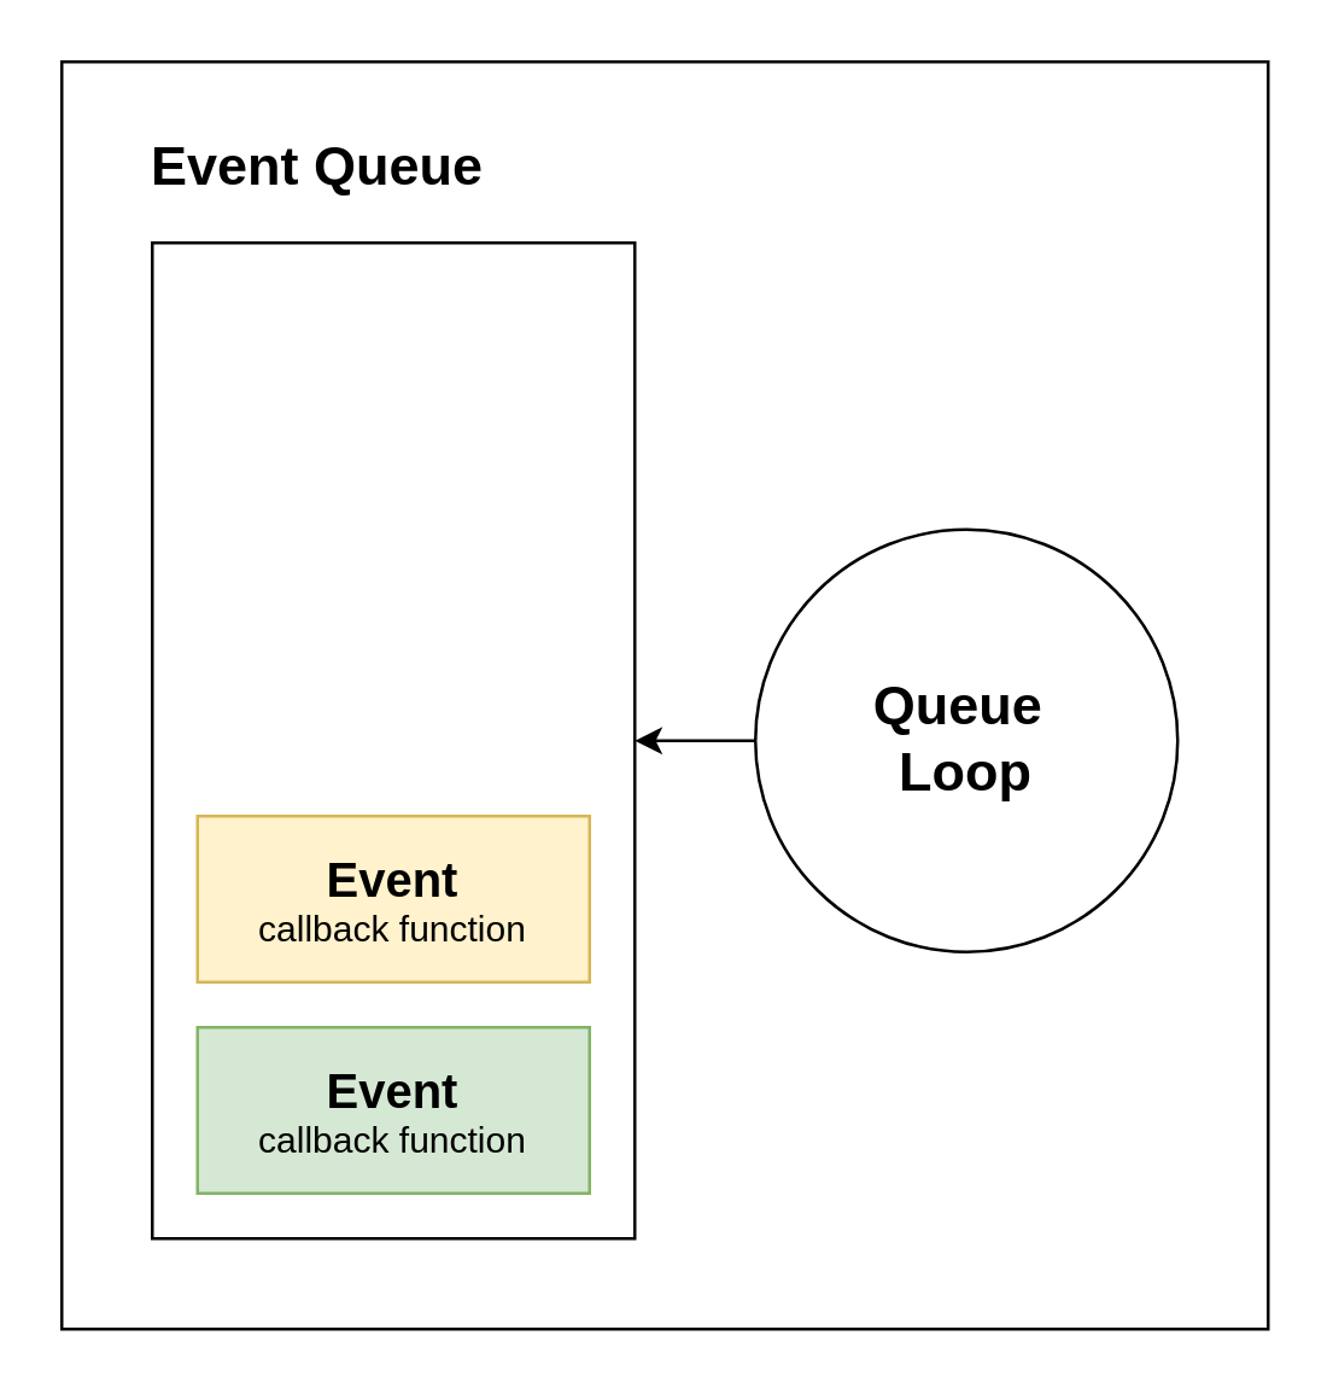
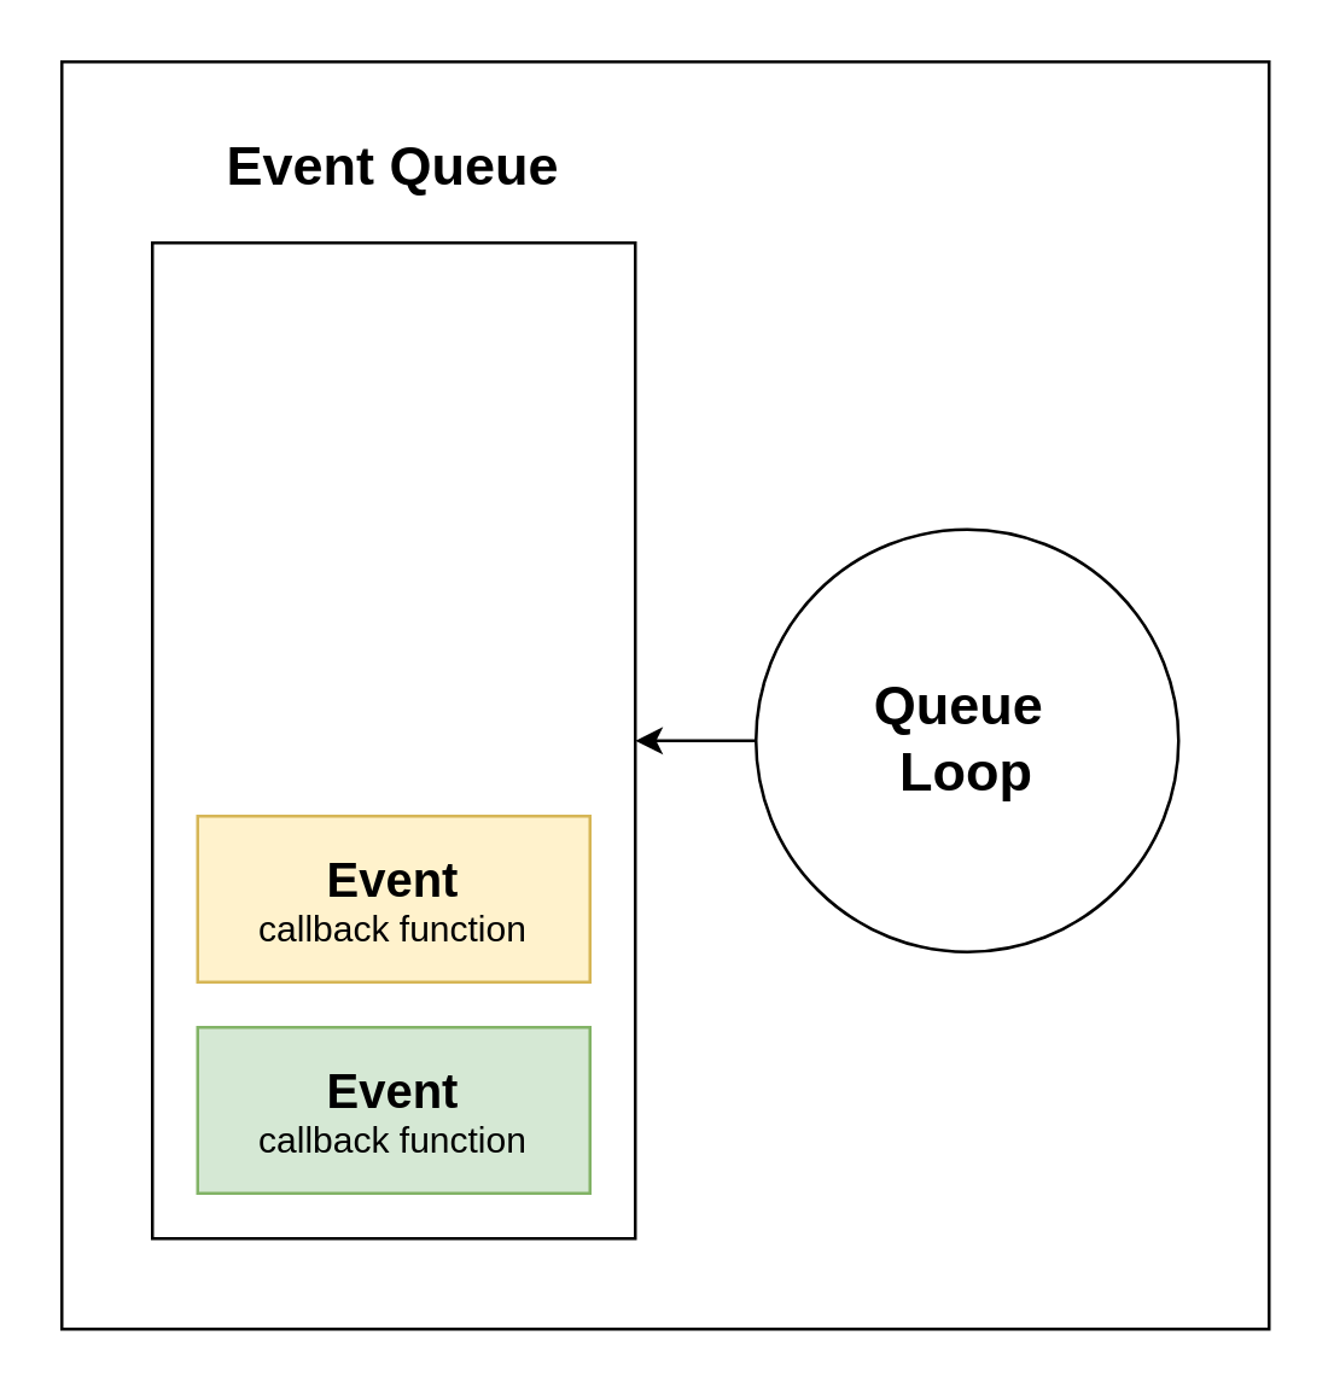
- <mxCell id="4" value="Event Queue" style="text;html=1;strokeColor=none;fillColor=none;align=center;verticalAlign=middle;whiteSpace=wrap;rounded=0;fontStyle=1;fontSize=18;" vertex="1" parent="1"><mxGeometry x="25" y="40" width="160" height="30" as="geometry" /></mxCell>
+ <mxCell id="4" value="Event Queue" style="text;html=1;strokeColor=none;fillColor=none;align=center;verticalAlign=middle;whiteSpace=wrap;rounded=0;fontStyle=1;fontSize=18;" vertex="1" parent="1"><mxGeometry x="50" y="40" width="160" height="30" as="geometry" /></mxCell>
